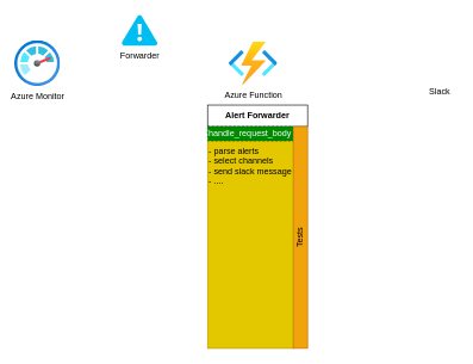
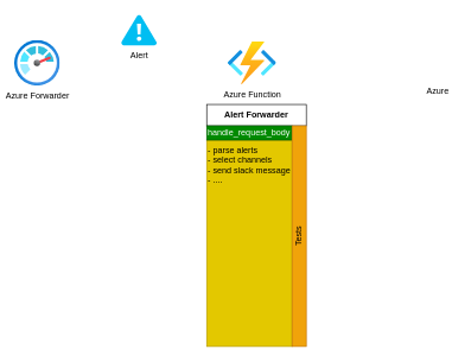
- <mxCell id="3" value="Forwarder" style="verticalLabelPosition=bottom;html=1;verticalAlign=top;align=center;strokeColor=none;fillColor=#00BEF2;shape=mxgraph.azure.azure_alert;" vertex="1" parent="1"><mxGeometry x="170" y="20.5" width="50" height="42.5" as="geometry" /></mxCell>
+ <mxCell id="3" value="Alert" style="verticalLabelPosition=bottom;html=1;verticalAlign=top;align=center;strokeColor=none;fillColor=#00BEF2;shape=mxgraph.azure.azure_alert;" vertex="1" parent="1"><mxGeometry x="170" y="20.5" width="50" height="42.5" as="geometry" /></mxCell>
- <mxCell id="4" value="Slack" style="shape=image;verticalLabelPosition=bottom;labelBackgroundColor=none;verticalAlign=top;aspect=fixed;imageAspect=0;image=https://cdn.worldvectorlogo.com/logos/slack-new-logo.svg;" vertex="1" parent="1"><mxGeometry x="590" y="63" width="50" height="50" as="geometry" /></mxCell>
+ <mxCell id="4" value="Azure" style="shape=image;verticalLabelPosition=bottom;labelBackgroundColor=none;verticalAlign=top;aspect=fixed;imageAspect=0;image=https://cdn.worldvectorlogo.com/logos/slack-new-logo.svg;" vertex="1" parent="1"><mxGeometry x="590" y="63" width="50" height="50" as="geometry" /></mxCell>
- <mxCell id="2" value="Azure Monitor" style="aspect=fixed;html=1;points=[];align=center;image;fontSize=12;image=img/lib/azure2/management_governance/Monitor.svg;" vertex="1" parent="1"><mxGeometry x="20" y="56" width="64" height="64" as="geometry" /></mxCell>
+ <mxCell id="2" value="Azure Forwarder" style="aspect=fixed;html=1;points=[];align=center;image;fontSize=12;image=img/lib/azure2/management_governance/Monitor.svg;" vertex="1" parent="1"><mxGeometry x="20" y="56" width="64" height="64" as="geometry" /></mxCell>
- <mxCell id="9" value="handle_request_body" style="rounded=0;whiteSpace=wrap;html=1;labelBackgroundColor=none;align=left;verticalAlign=middle;fillColor=#008a00;strokeColor=#005700;fontColor=#ffffff;dashed=1;" vertex="1" parent="6"><mxGeometry x="290" y="176" width="120" height="20" as="geometry" /></mxCell>
+ <mxCell id="9" value="handle_request_body" style="rounded=0;whiteSpace=wrap;html=1;labelBackgroundColor=none;align=left;verticalAlign=middle;fillColor=#008a00;strokeColor=#005700;fontColor=#ffffff;" vertex="1" parent="6"><mxGeometry x="290" y="176" width="120" height="20" as="geometry" /></mxCell>
